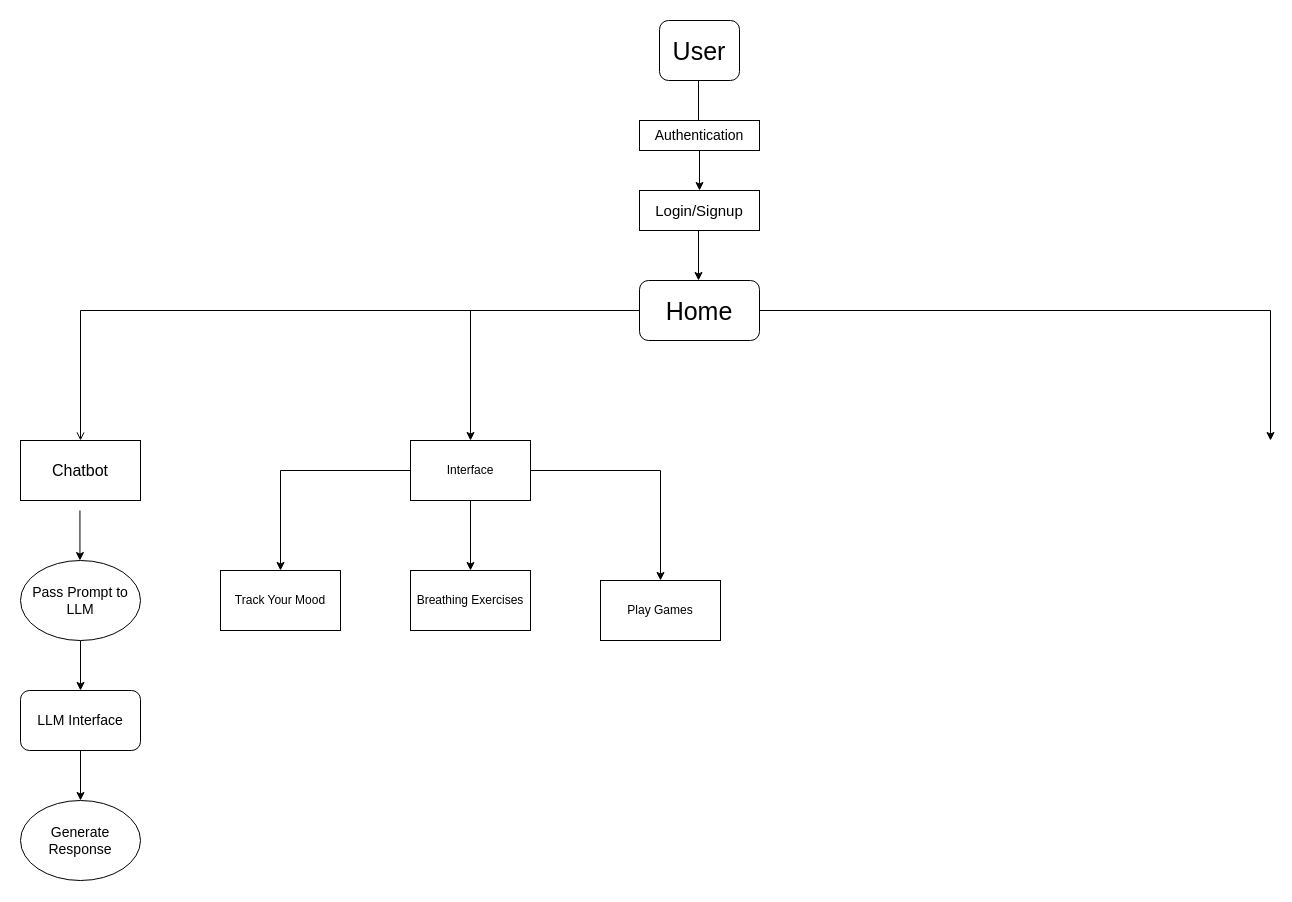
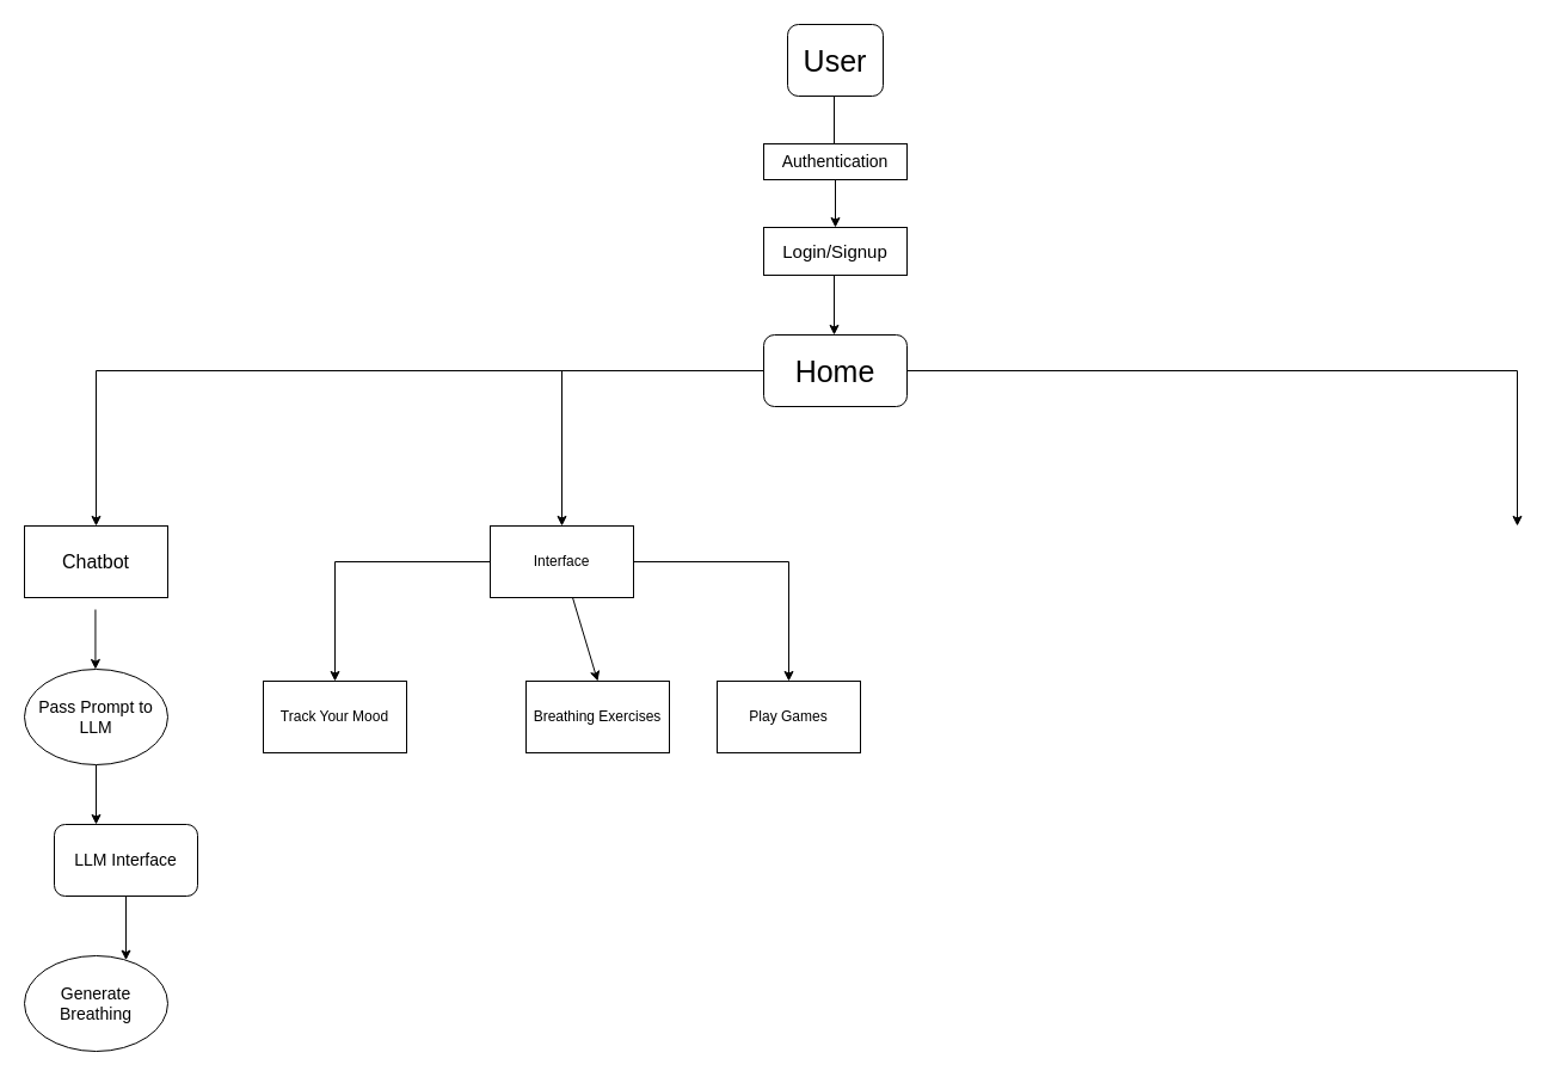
- <mxCell id="7" style="edgeStyle=none;rounded=0;orthogonalLoop=1;jettySize=auto;html=1;entryX=0.5;entryY=0;entryDx=0;entryDy=0;endArrow=open;" edge="1" parent="1" source="9" target="11"><mxGeometry relative="1" as="geometry"><Array as="points"><mxPoint x="80" y="310" /></Array></mxGeometry></mxCell>
+ <mxCell id="7" style="edgeStyle=none;rounded=0;orthogonalLoop=1;jettySize=auto;html=1;entryX=0.5;entryY=0;entryDx=0;entryDy=0;" edge="1" parent="1" source="9" target="11"><mxGeometry relative="1" as="geometry"><Array as="points"><mxPoint x="80" y="310" /></Array></mxGeometry></mxCell>
- <mxCell id="24" value="Breathing Exercises" style="rounded=0;whiteSpace=wrap;html=1;" vertex="1" parent="1"><mxGeometry x="410" y="570" width="120" height="60" as="geometry" /></mxCell>
+ <mxCell id="24" value="Breathing Exercises" style="rounded=0;whiteSpace=wrap;html=1;" vertex="1" parent="1"><mxGeometry x="440" y="570" width="120" height="60" as="geometry" /></mxCell>
- <mxCell id="25" value="Play Games" style="rounded=0;whiteSpace=wrap;html=1;" vertex="1" parent="1"><mxGeometry x="600" y="580" width="120" height="60" as="geometry" /></mxCell>
+ <mxCell id="25" value="Play Games" style="rounded=0;whiteSpace=wrap;html=1;" vertex="1" parent="1"><mxGeometry x="600" y="570" width="120" height="60" as="geometry" /></mxCell>
- <mxCell id="19" value="LLM Interface" style="rounded=1;whiteSpace=wrap;html=1;fontSize=14;" vertex="1" parent="1"><mxGeometry x="20" y="690" width="120" height="60" as="geometry" /></mxCell>
+ <mxCell id="19" value="LLM Interface" style="rounded=1;whiteSpace=wrap;html=1;fontSize=14;" vertex="1" parent="1"><mxGeometry x="45" y="690" width="120" height="60" as="geometry" /></mxCell>
- <mxCell id="20" value="Generate Response" style="ellipse;whiteSpace=wrap;html=1;fontSize=14;" vertex="1" parent="1"><mxGeometry x="20" y="800" width="120" height="80" as="geometry" /></mxCell>
+ <mxCell id="20" value="Generate Breathing" style="ellipse;whiteSpace=wrap;html=1;fontSize=14;" vertex="1" parent="1"><mxGeometry x="20" y="800" width="120" height="80" as="geometry" /></mxCell>
